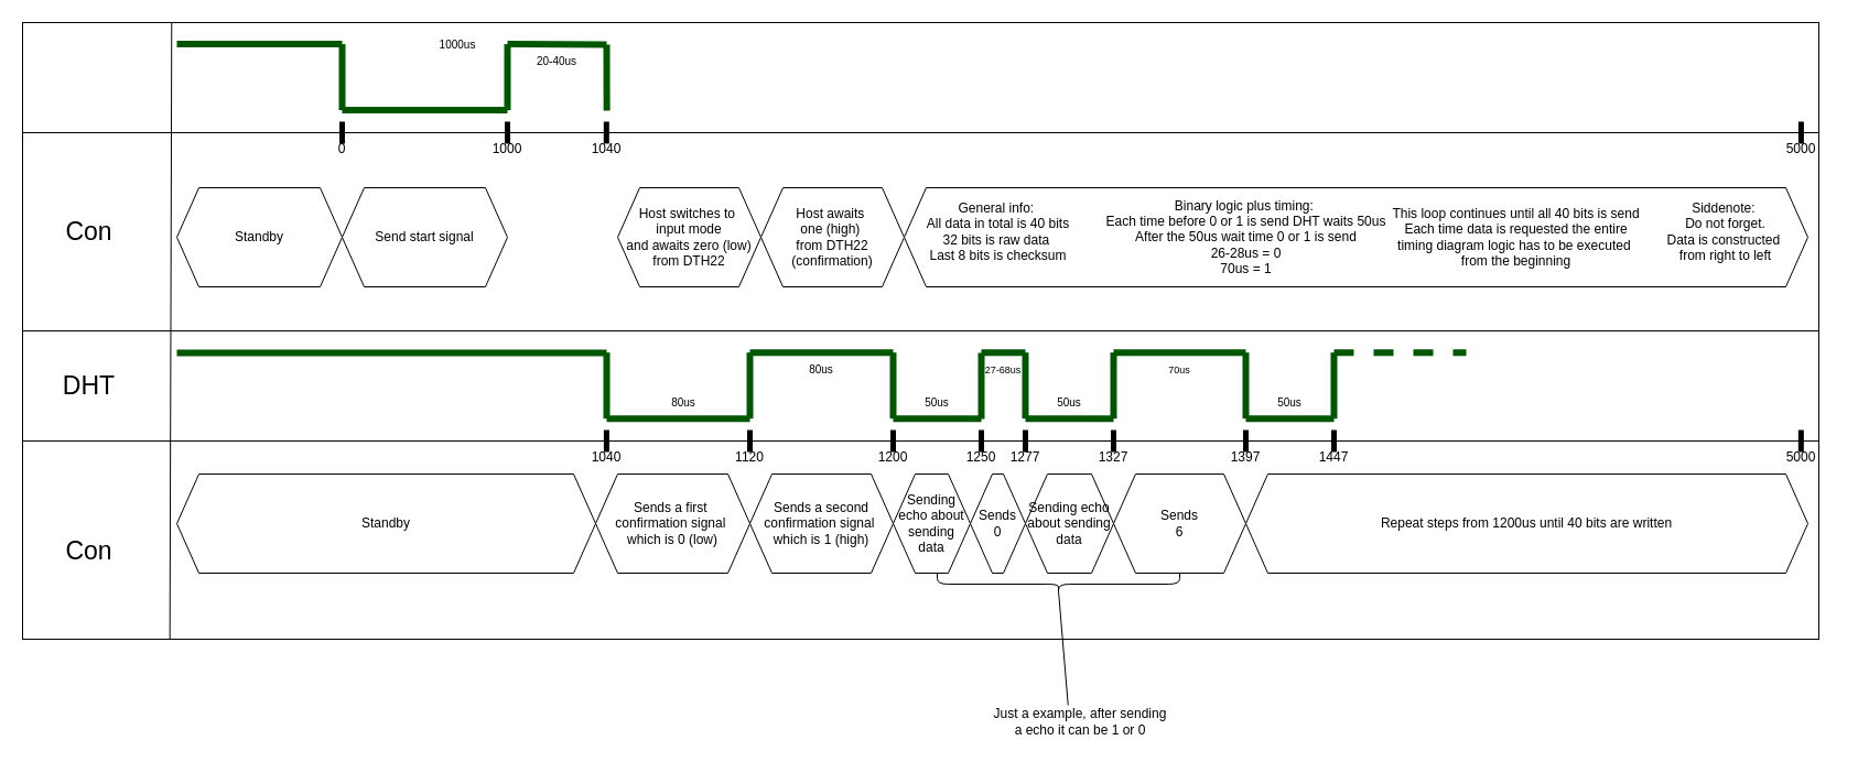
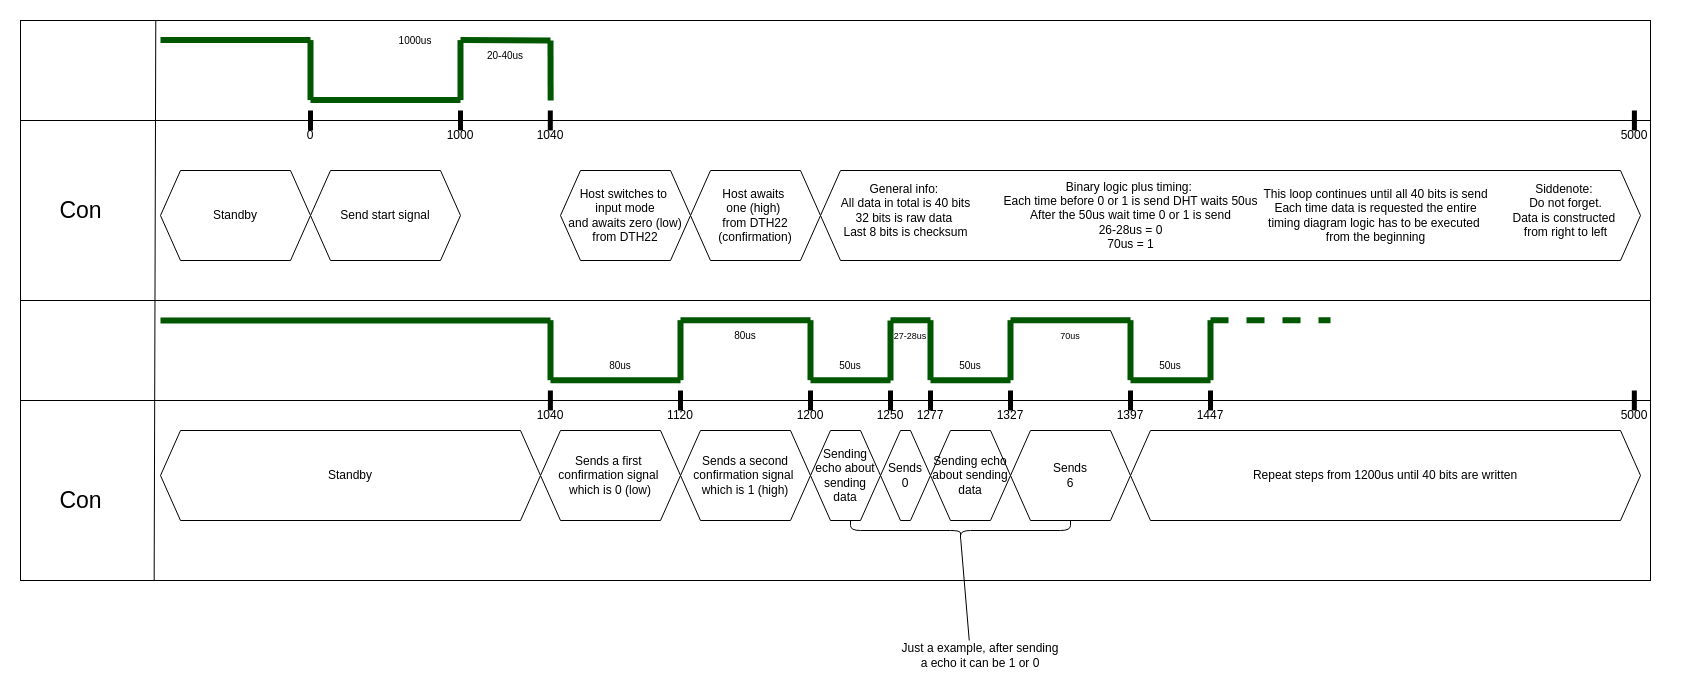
- <mxCell id="79" value="&lt;font style=&quot;font-size: 9px;&quot;&gt;27-68us&lt;/font&gt;" style="text;html=1;align=center;verticalAlign=middle;whiteSpace=wrap;rounded=0;" vertex="1" parent="1"><mxGeometry x="880" y="320" width="60" height="30" as="geometry" /></mxCell>
+ <mxCell id="79" value="&lt;font style=&quot;font-size: 9px;&quot;&gt;27-28us&lt;/font&gt;" style="text;html=1;align=center;verticalAlign=middle;whiteSpace=wrap;rounded=0;" vertex="1" parent="1"><mxGeometry x="880" y="320" width="60" height="30" as="geometry" /></mxCell>
- <mxCell id="8" value="&lt;font style=&quot;font-size: 23px;&quot;&gt;DHT&lt;/font&gt;" style="text;html=1;align=center;verticalAlign=middle;resizable=0;points=[];autosize=1;strokeColor=none;fillColor=none;" vertex="1" parent="1"><mxGeometry x="45" y="330" width="70" height="40" as="geometry" /></mxCell>
